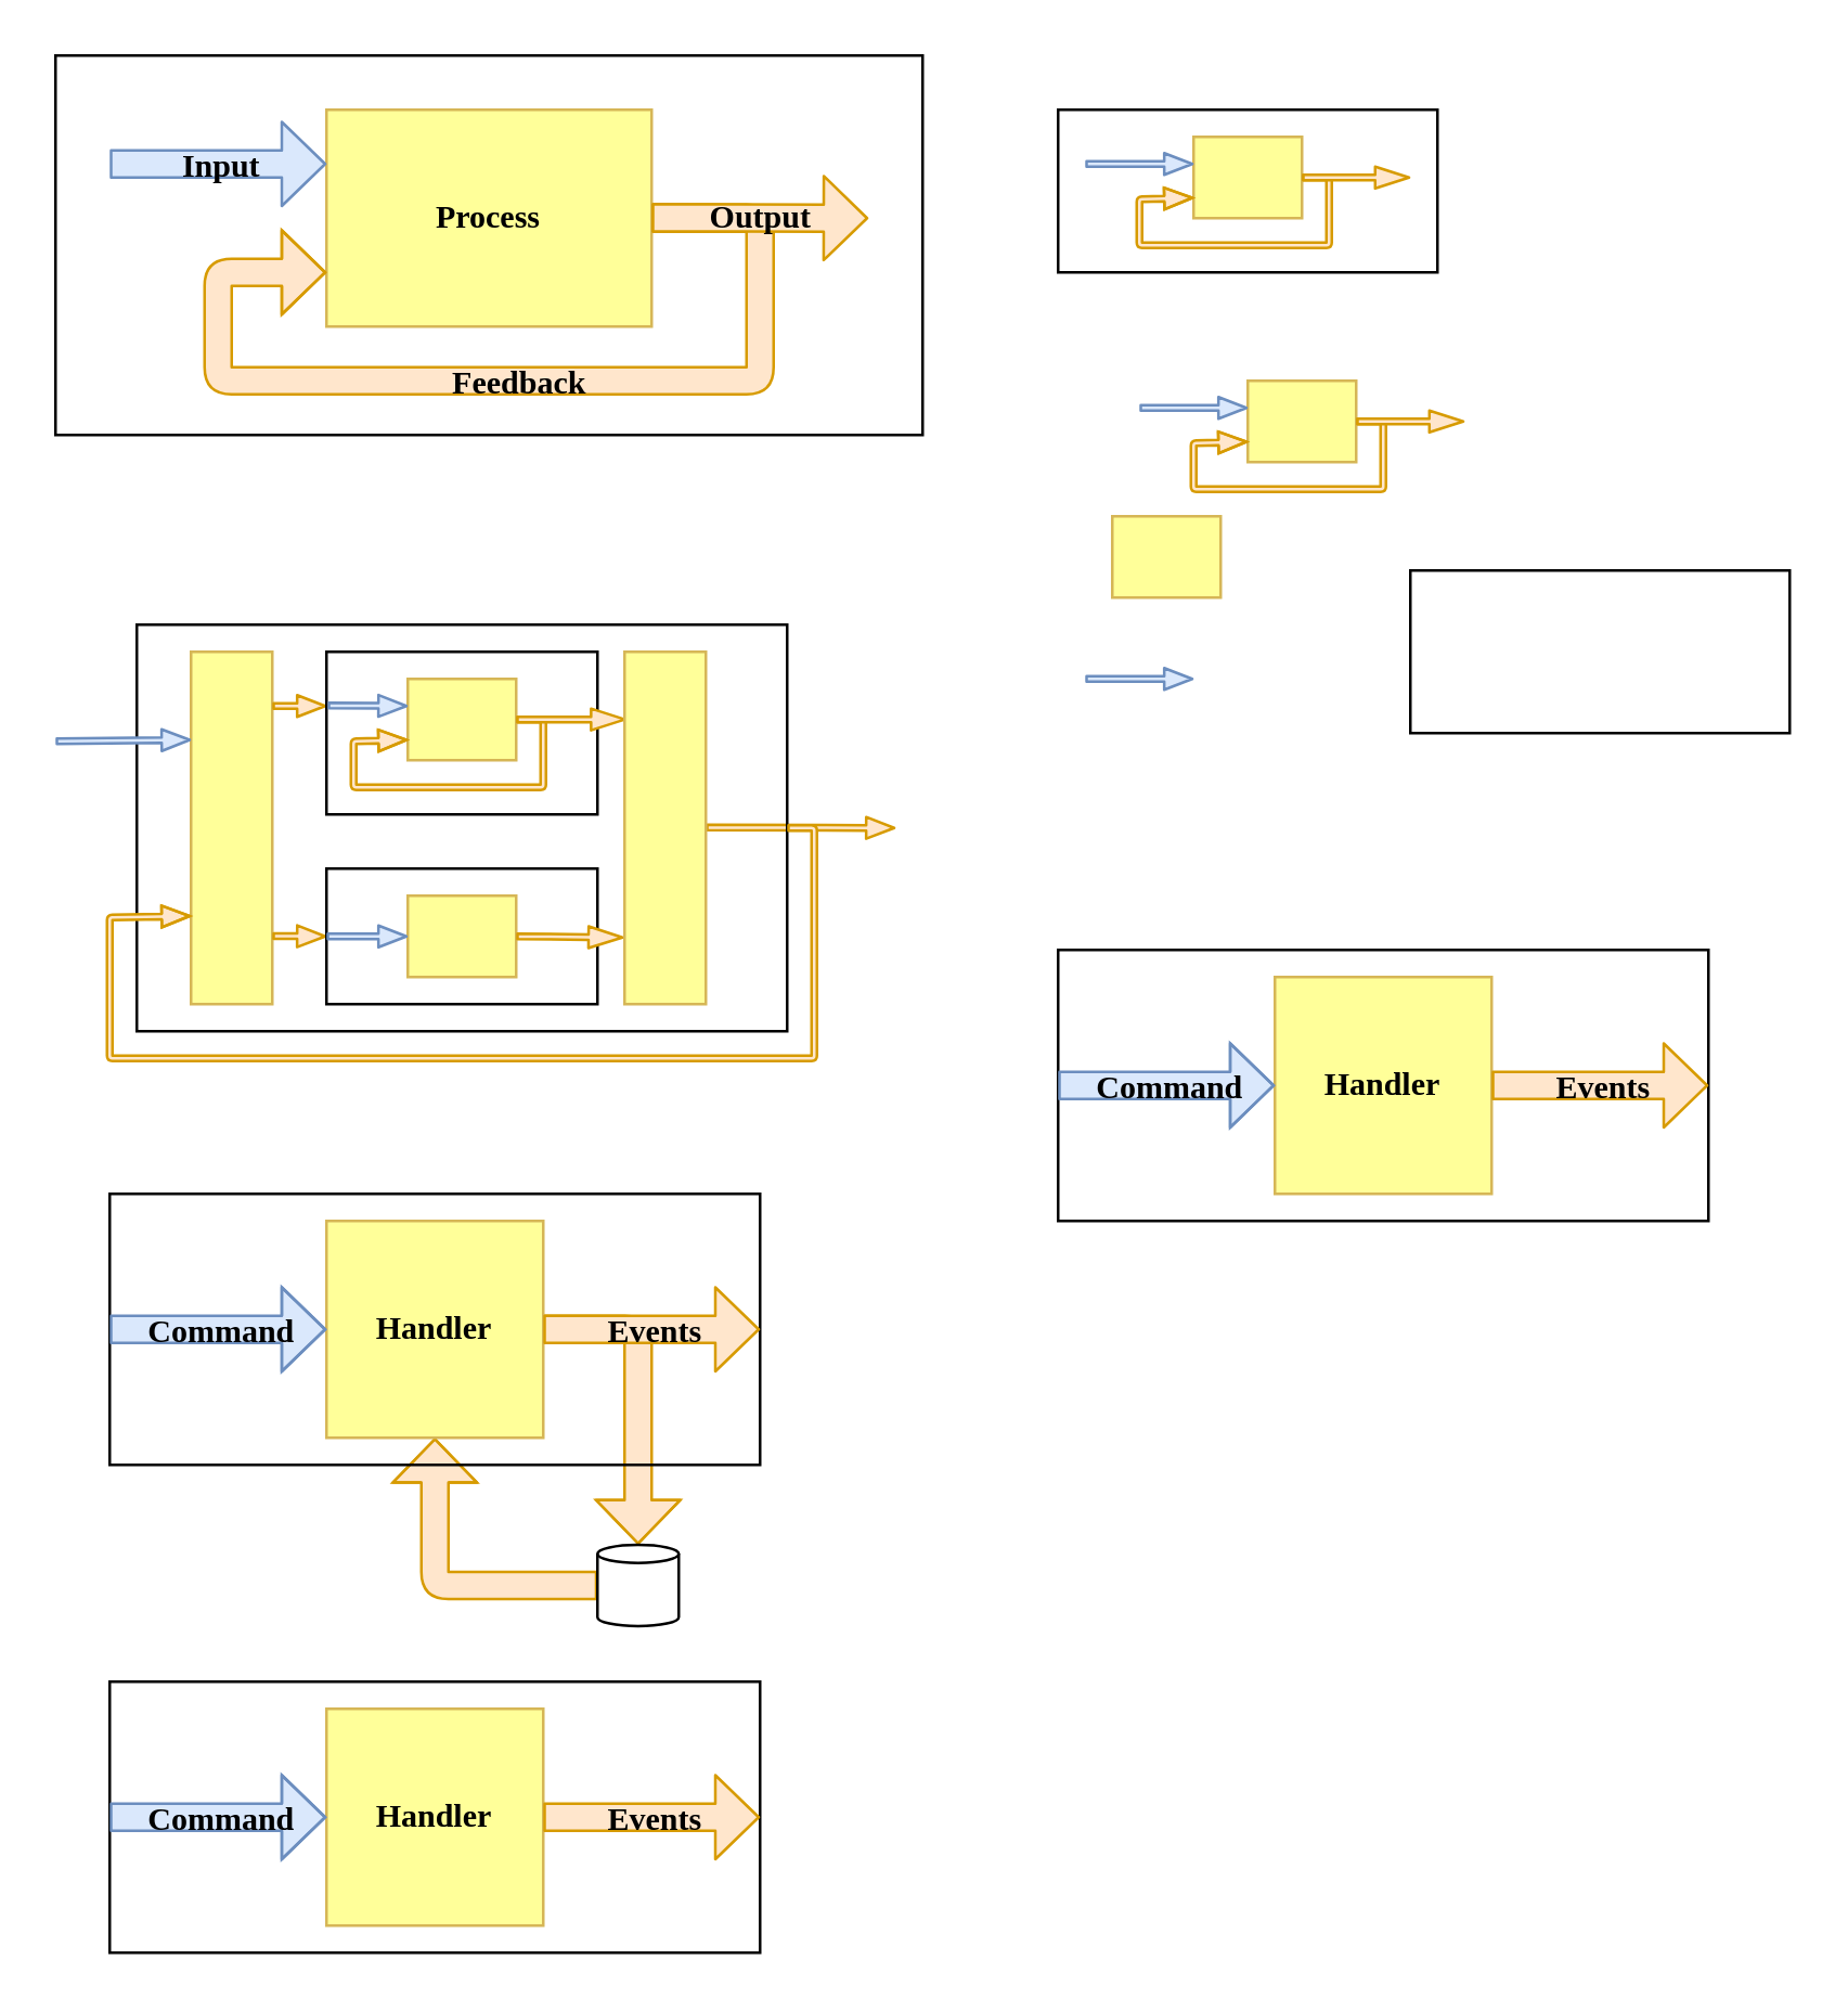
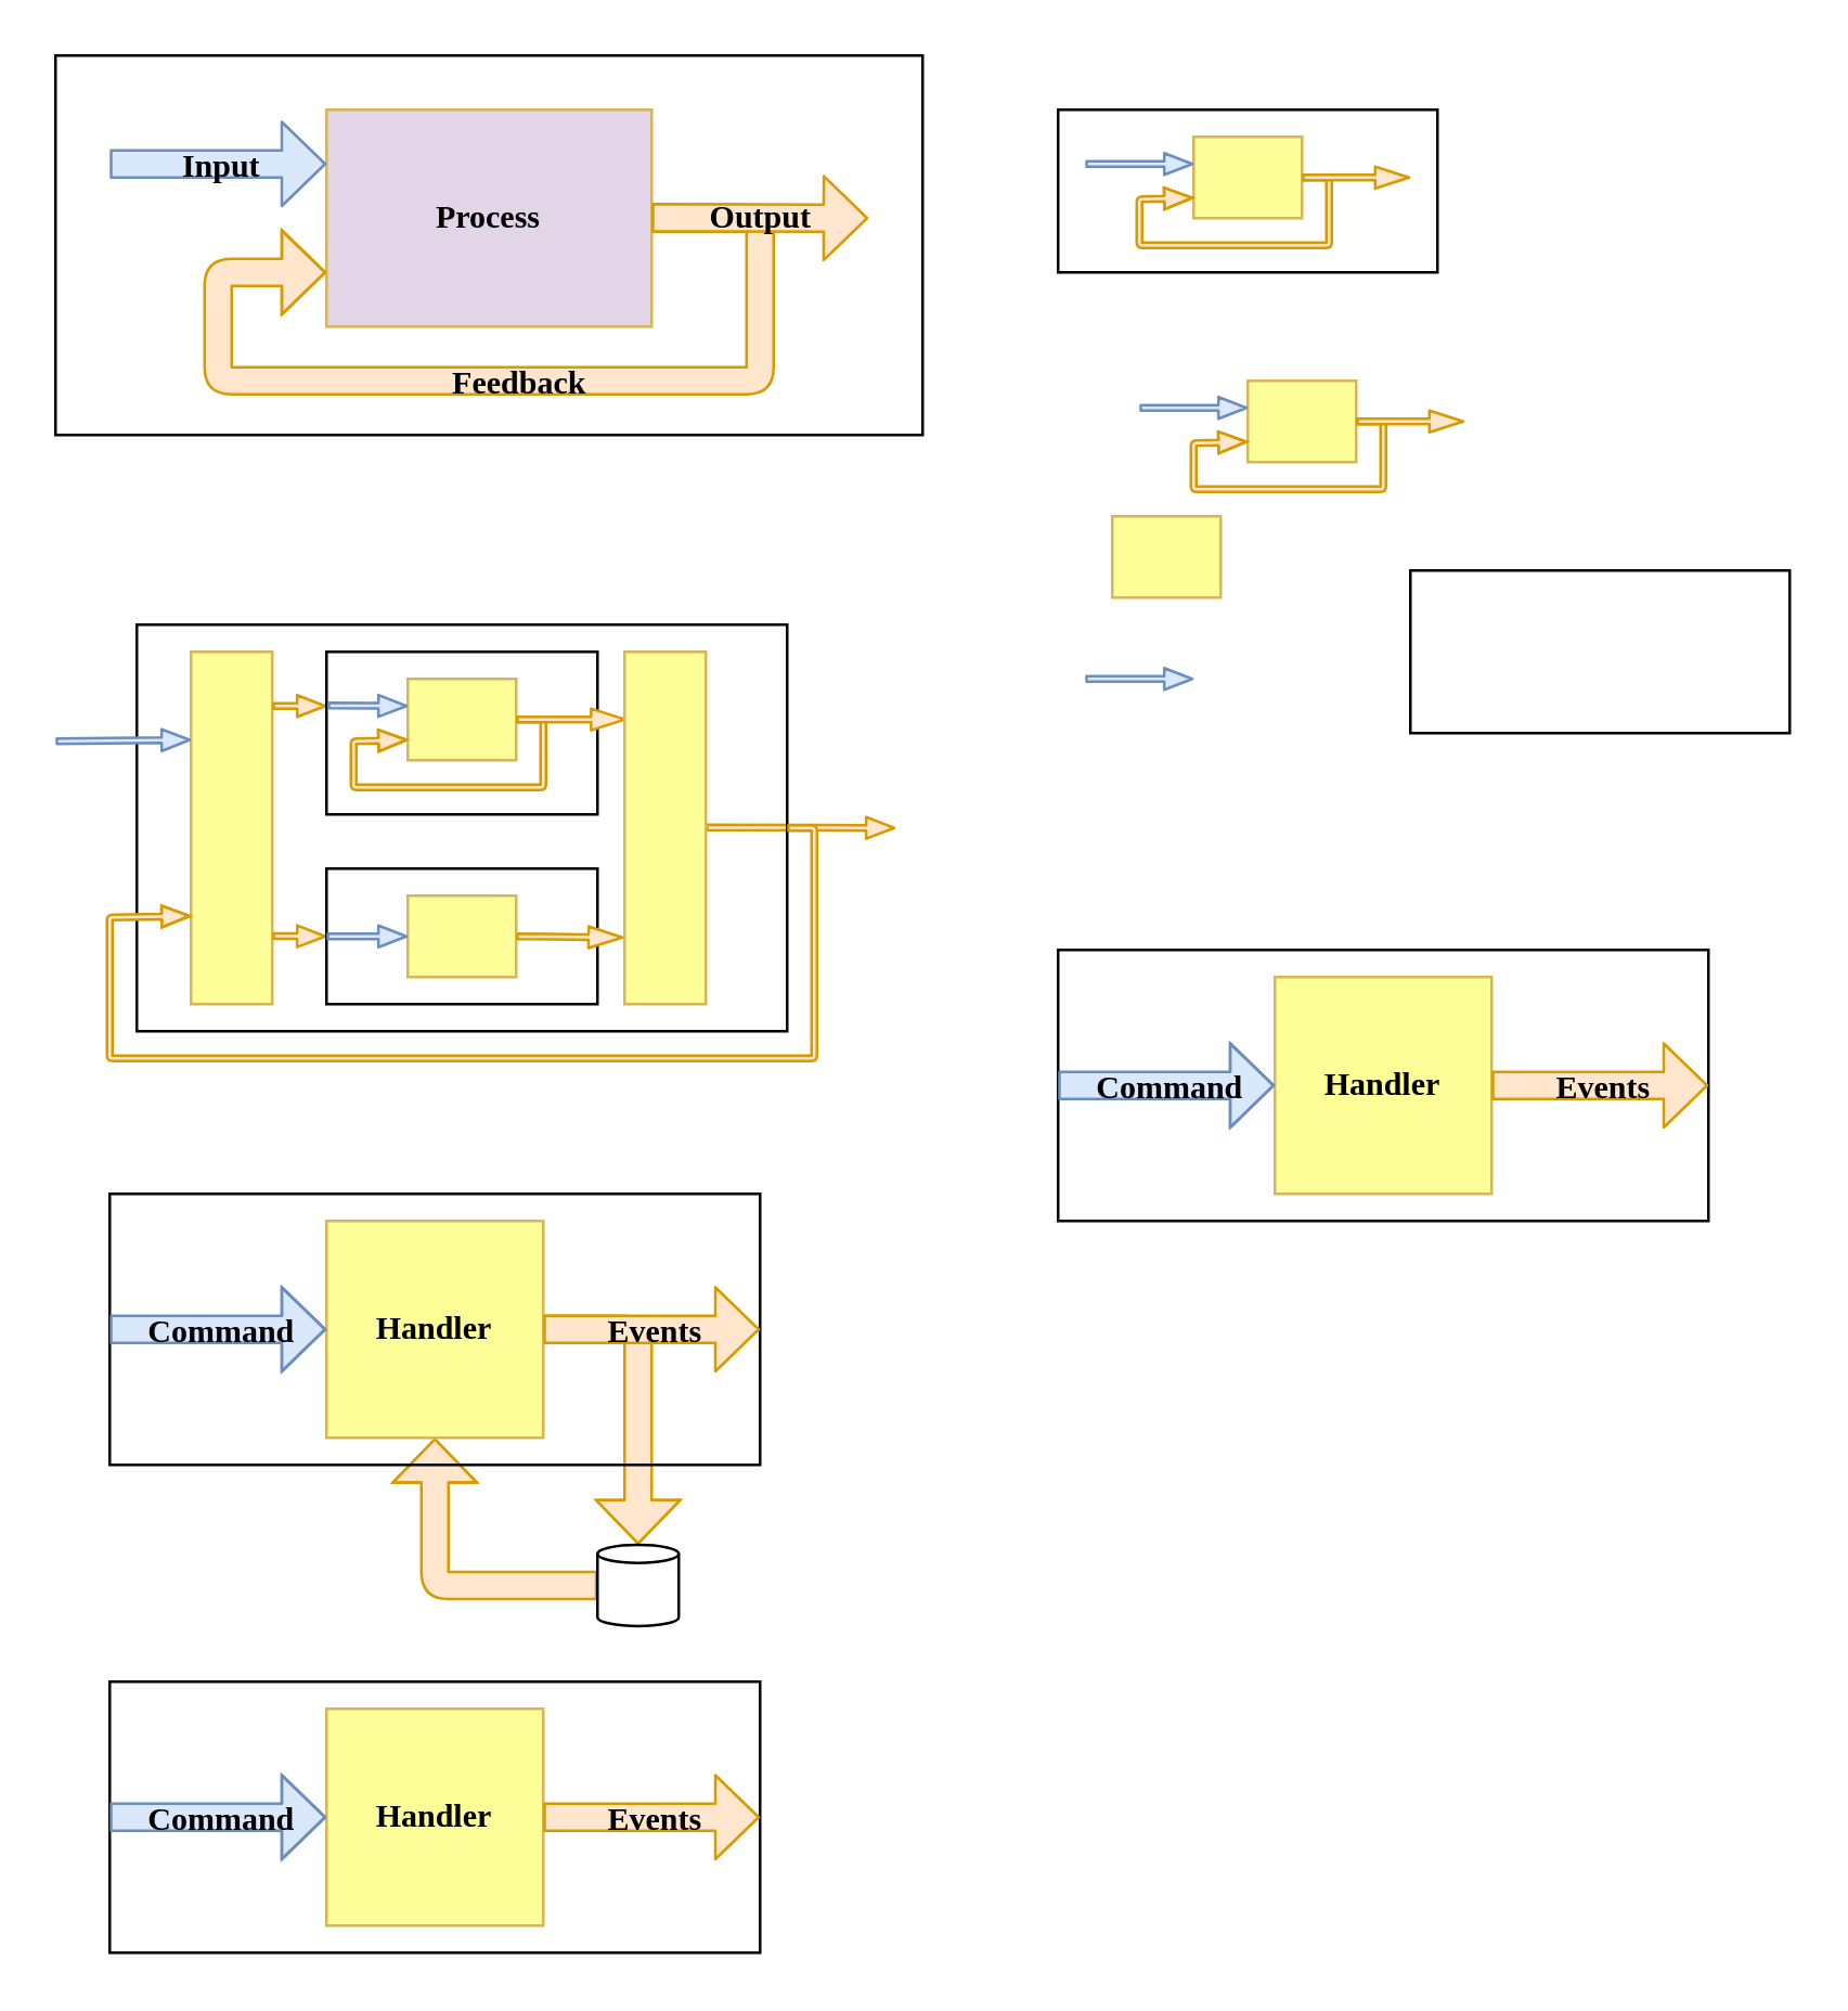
- <mxCell id="5" value="Process" style="rounded=0;whiteSpace=wrap;html=1;strokeColor=#d6b656;fontSize=12;fontFamily=Lucida Console;fontStyle=1;labelBackgroundColor=none;fillColor=#FFFF99;container=0;" parent="4" vertex="1"><mxGeometry x="100" y="20" width="120" height="80" as="geometry" /></mxCell>
+ <mxCell id="5" value="Process" style="rounded=0;whiteSpace=wrap;html=1;strokeColor=#d6b656;fontSize=12;fontFamily=Lucida Console;fontStyle=1;labelBackgroundColor=none;fillColor=#e1d5e7;container=0;" parent="4" vertex="1"><mxGeometry x="100" y="20" width="120" height="80" as="geometry" /></mxCell>
